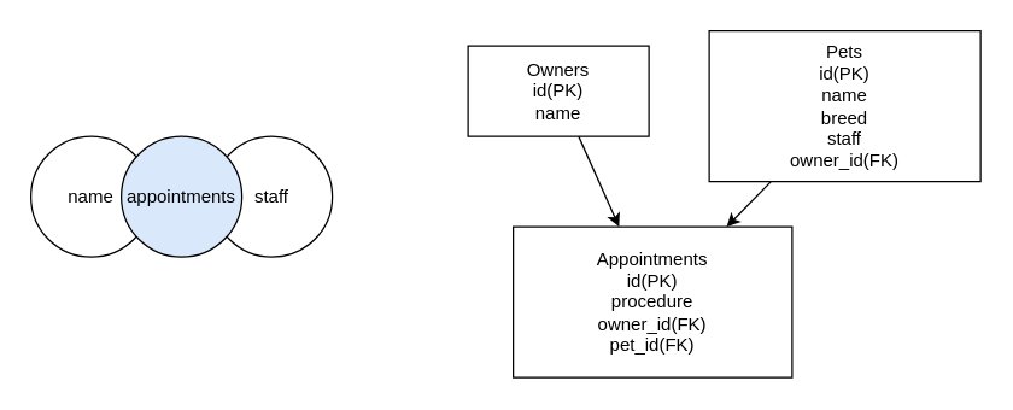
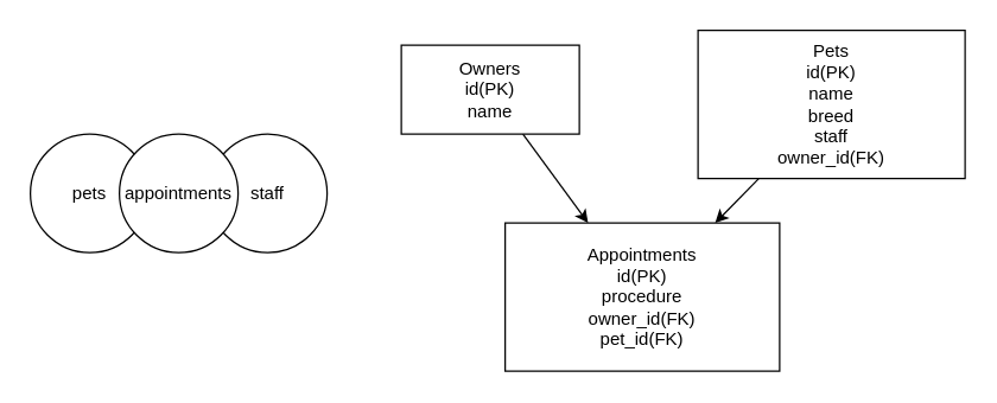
- <mxCell id="8" value="Owners&lt;br&gt;id(PK)&lt;br&gt;name" style="whiteSpace=wrap;html=1;" vertex="1" parent="1"><mxGeometry x="310" y="30" width="120" height="60" as="geometry" /></mxCell>
+ <mxCell id="8" value="Owners&lt;br&gt;id(PK)&lt;br&gt;name" style="whiteSpace=wrap;html=1;" vertex="1" parent="1"><mxGeometry x="270" y="30" width="120" height="60" as="geometry" /></mxCell>
- <mxCell id="2" value="name" style="ellipse;whiteSpace=wrap;html=1;" parent="1" vertex="1"><mxGeometry x="20" y="90" width="80" height="80" as="geometry" /></mxCell>
+ <mxCell id="2" value="pets" style="ellipse;whiteSpace=wrap;html=1;" parent="1" vertex="1"><mxGeometry x="20" y="90" width="80" height="80" as="geometry" /></mxCell>
- <mxCell id="4" value="appointments" style="ellipse;whiteSpace=wrap;html=1;fillColor=#dae8fc;" parent="1" vertex="1"><mxGeometry x="80" y="90" width="80" height="80" as="geometry" /></mxCell>
+ <mxCell id="4" value="appointments" style="ellipse;whiteSpace=wrap;html=1;" parent="1" vertex="1"><mxGeometry x="80" y="90" width="80" height="80" as="geometry" /></mxCell>
